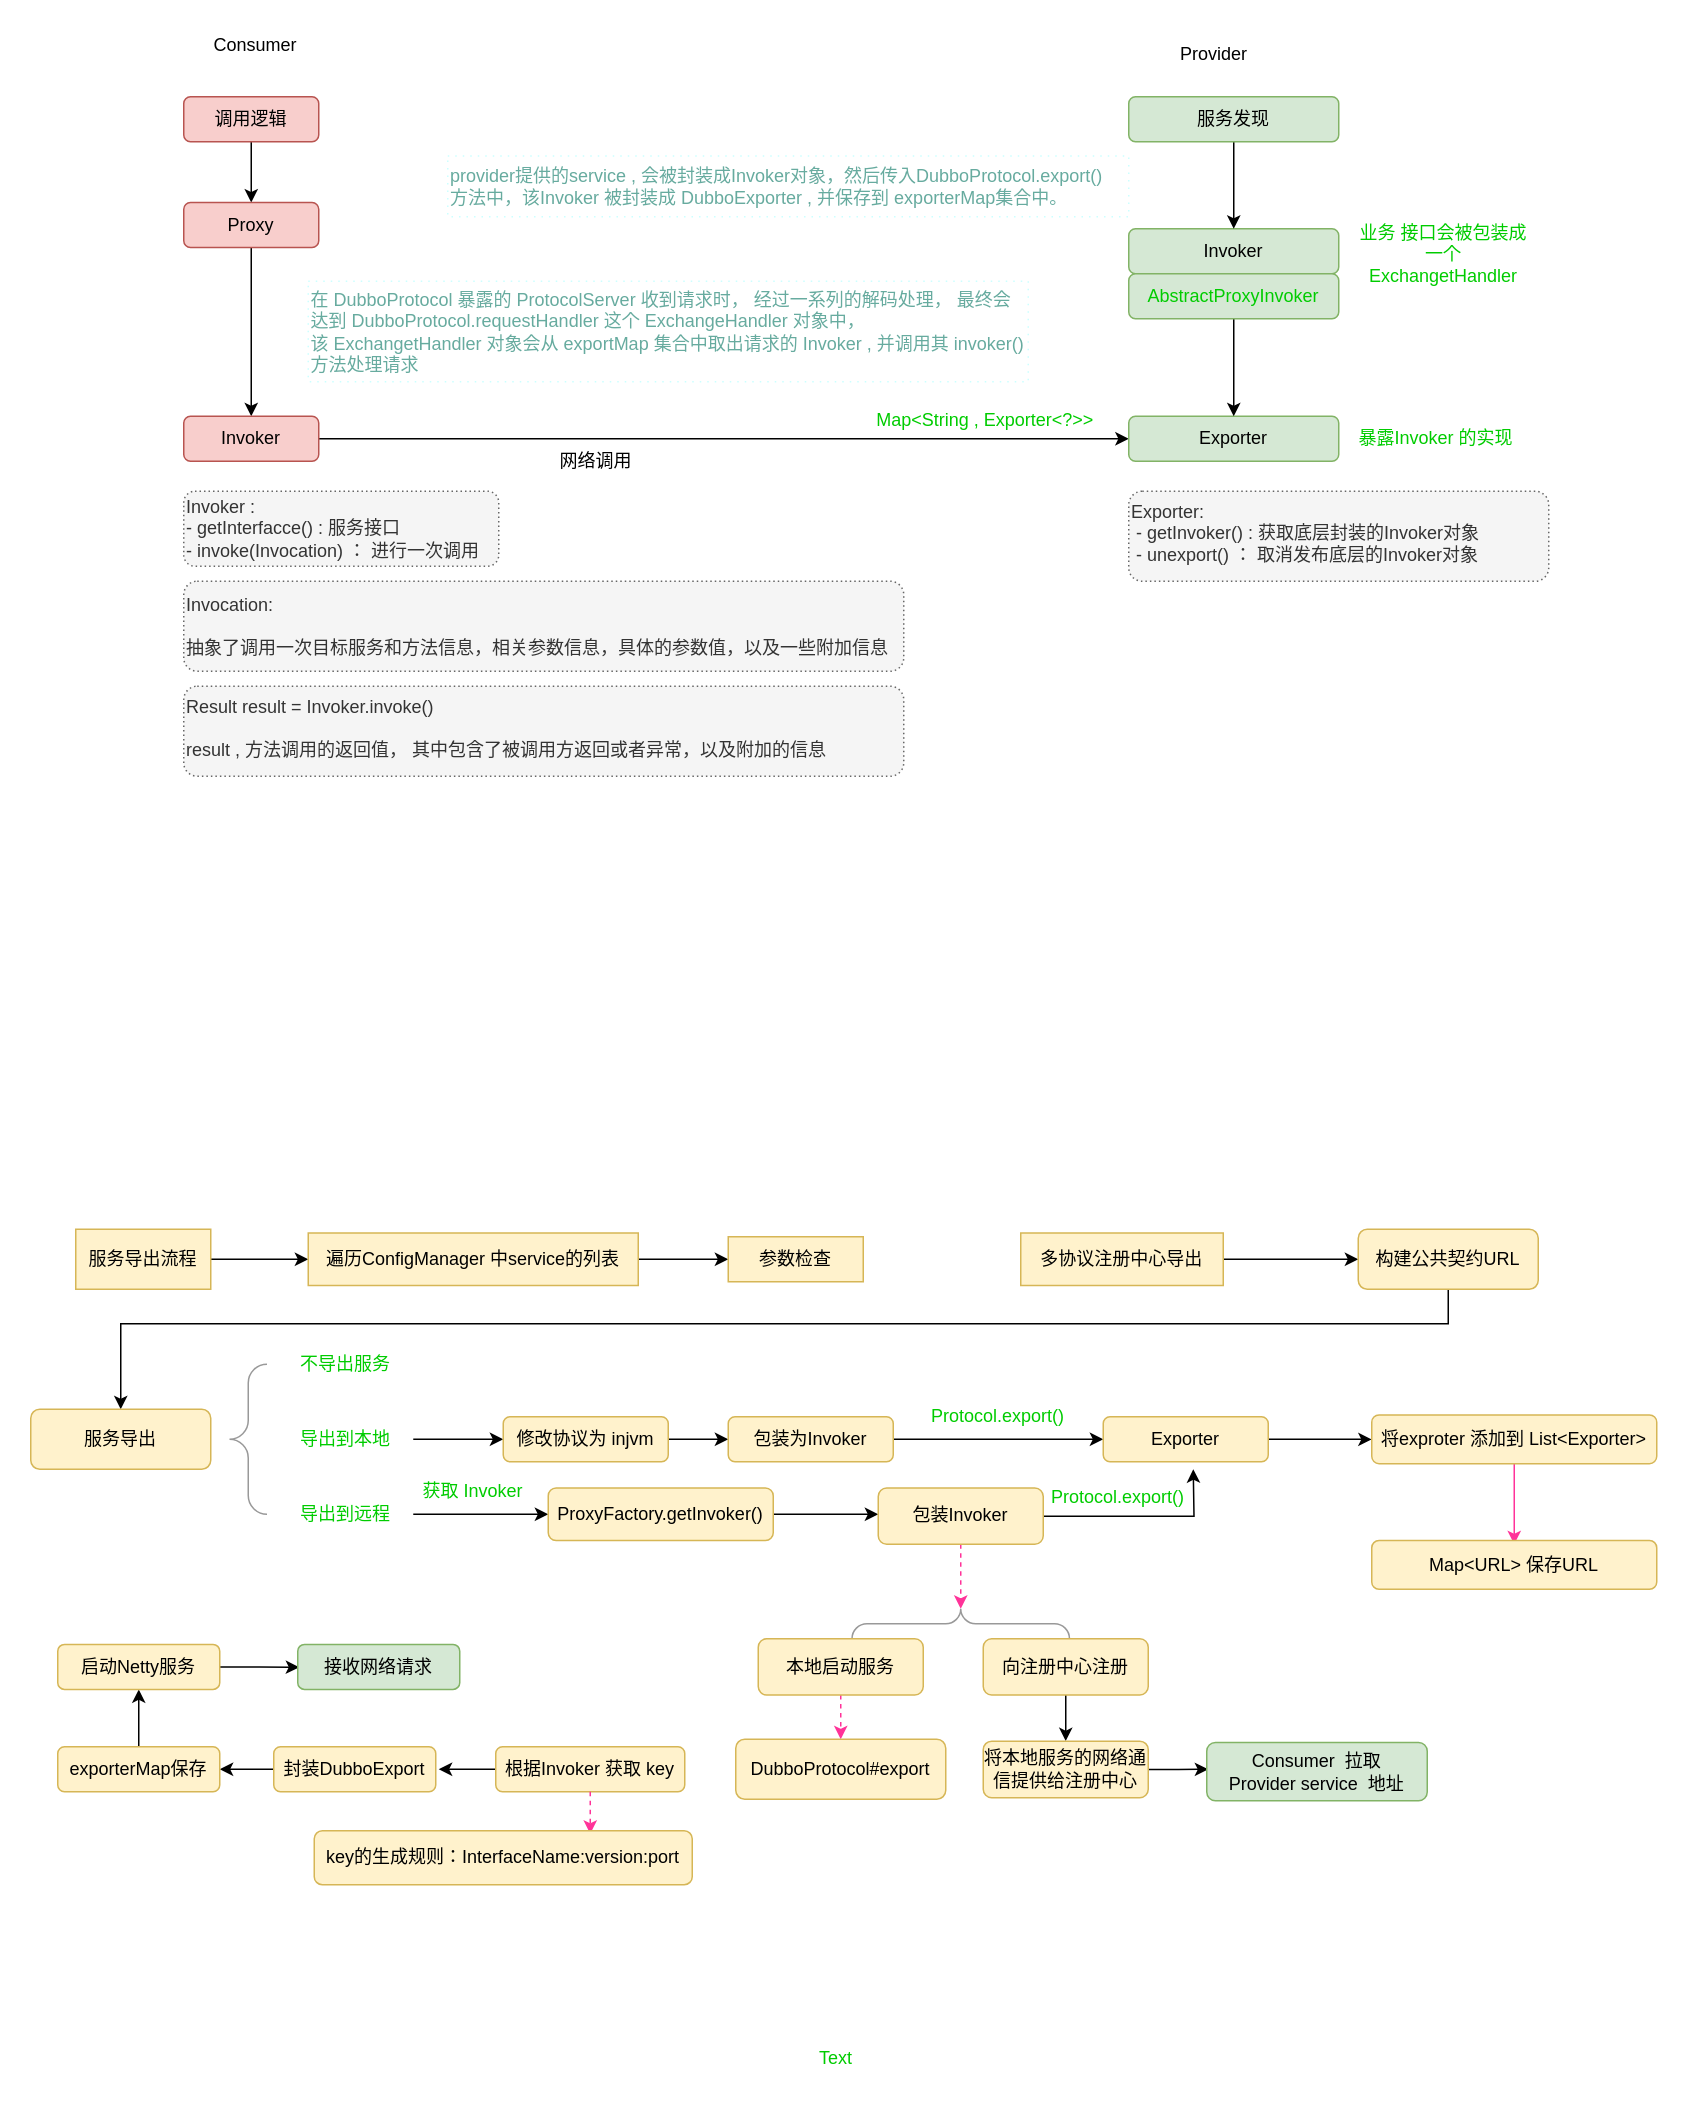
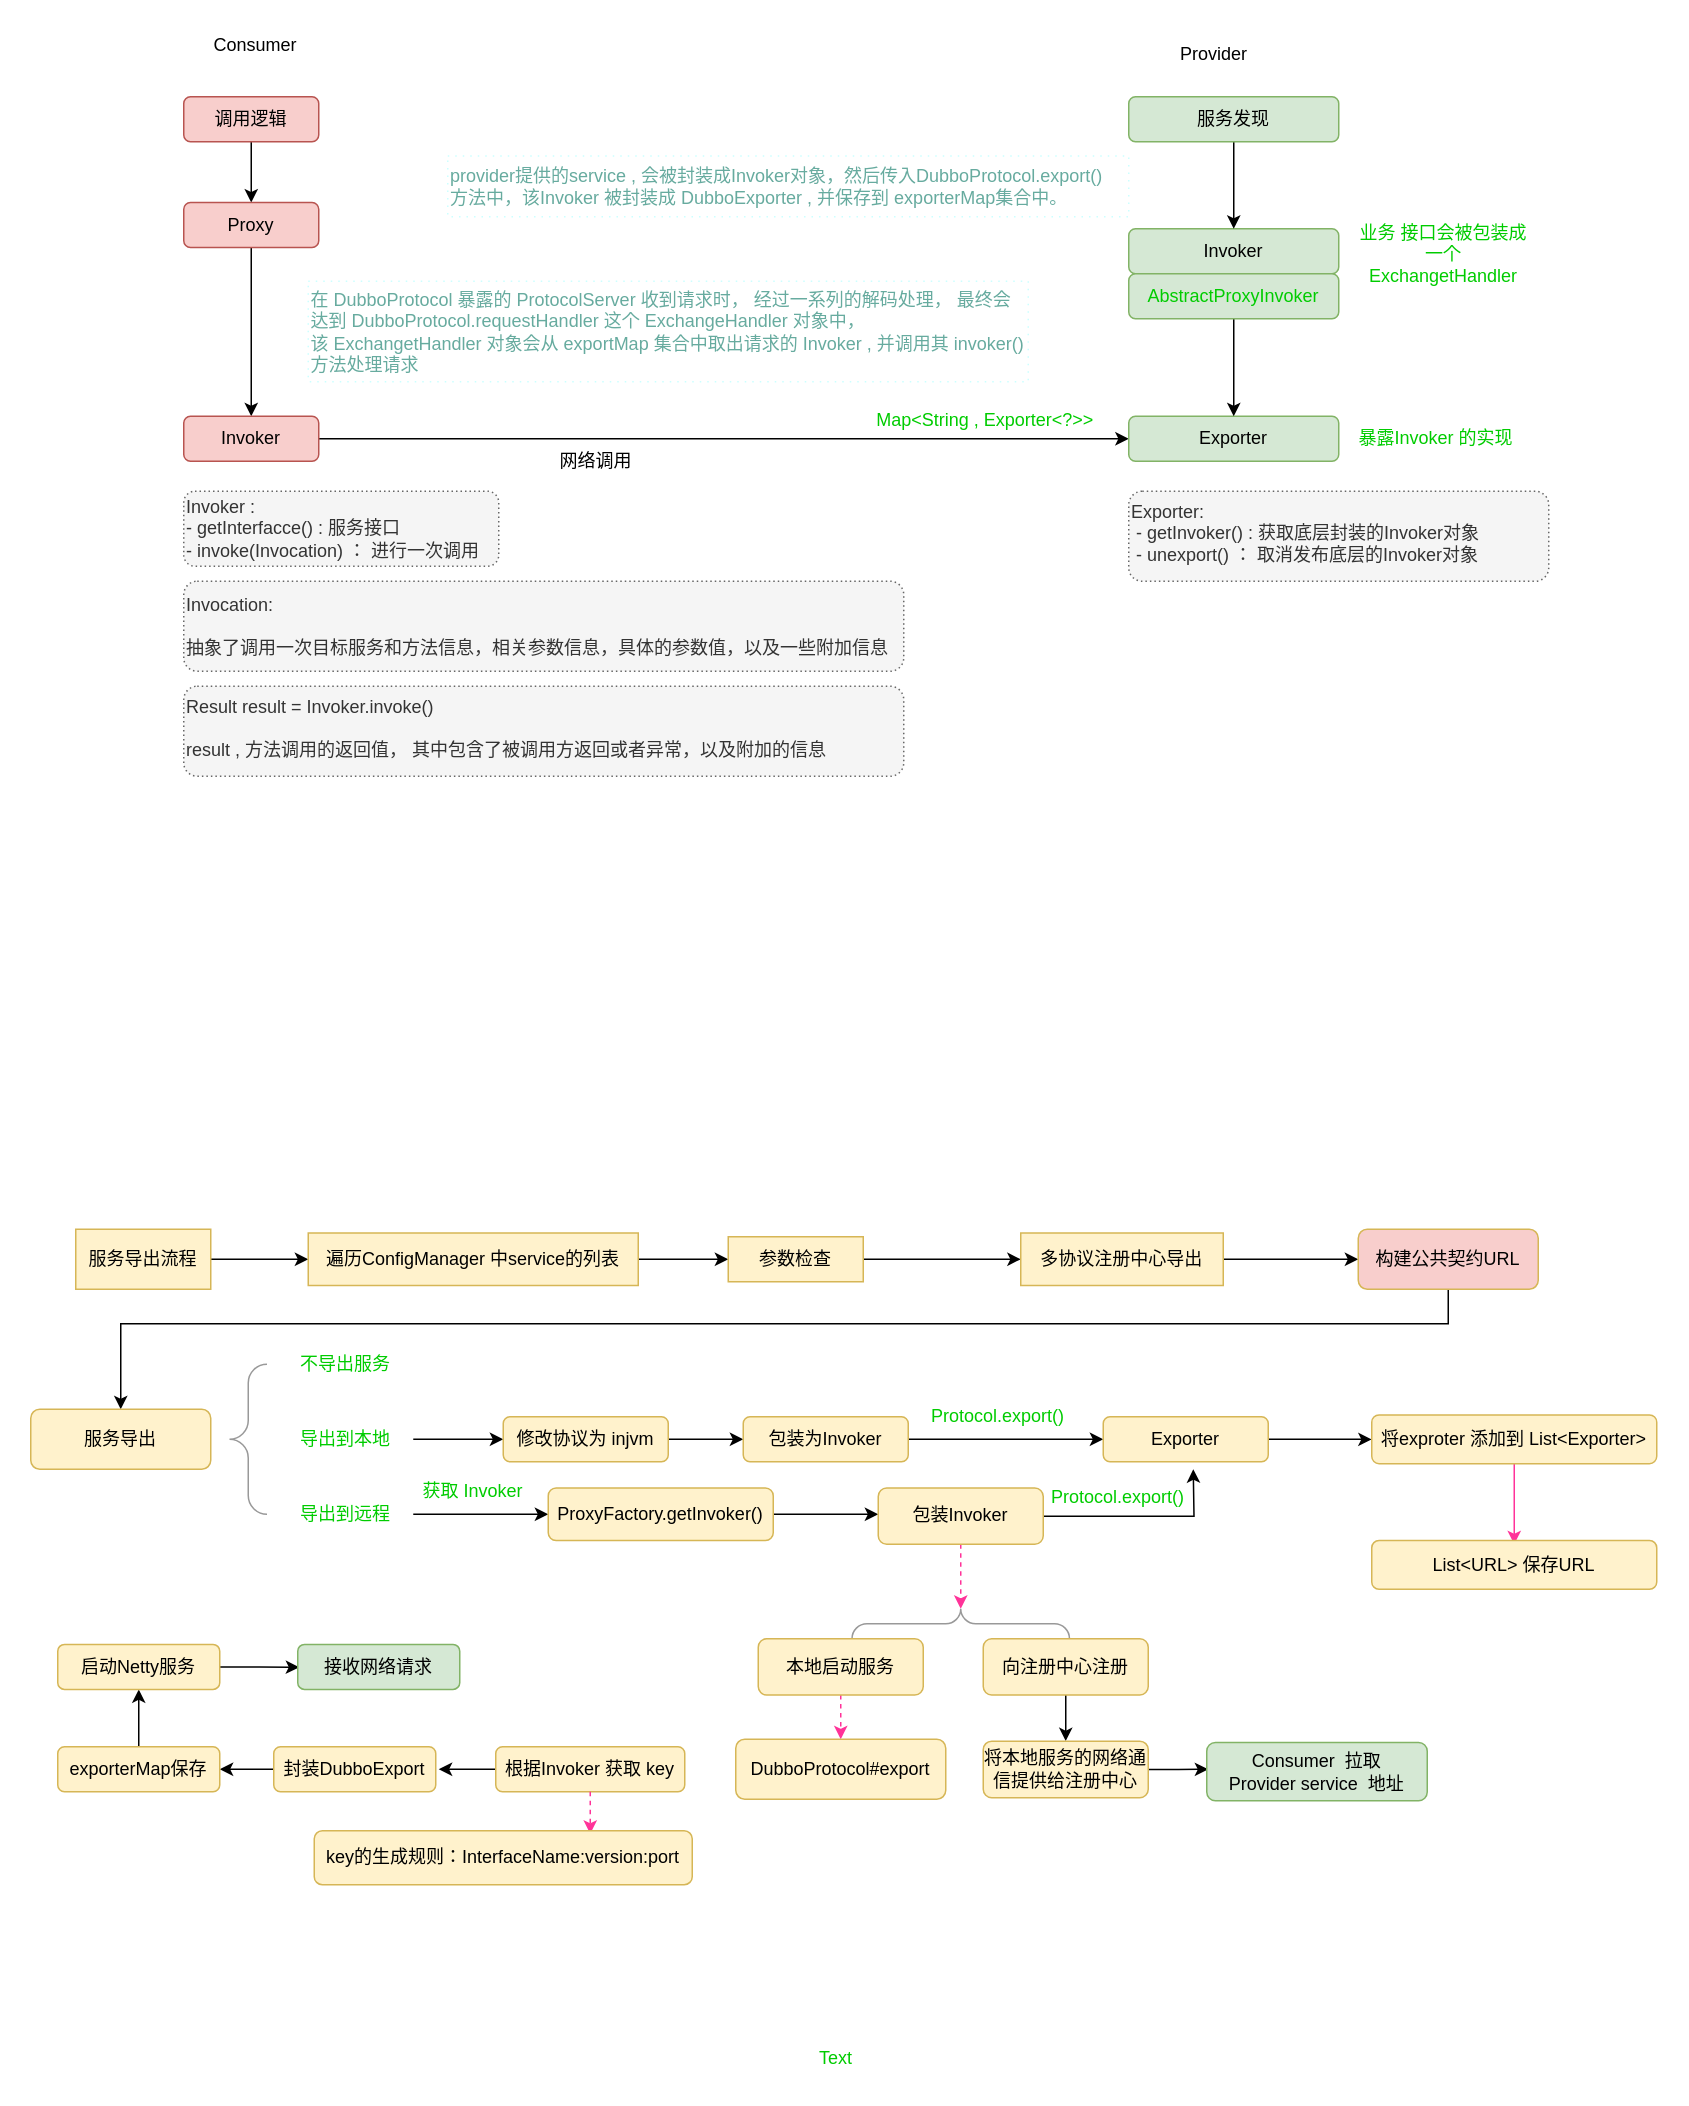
+ <mxCell id="27" style="edgeStyle=orthogonalEdgeStyle;rounded=0;orthogonalLoop=1;jettySize=auto;html=1;exitX=1;exitY=0.5;exitDx=0;exitDy=0;fontColor=#00CC00;entryX=0;entryY=0.5;entryDx=0;entryDy=0;" parent="1" source="28" target="30" edge="1"><mxGeometry relative="1" as="geometry"><mxPoint x="95" y="1089" as="targetPoint" /></mxGeometry></mxCell>
- <mxCell id="32" value="构建公共契约URL" style="rounded=1;whiteSpace=wrap;html=1;align=center;fillColor=#fff2cc;strokeColor=#d6b656;" parent="1" vertex="1"><mxGeometry x="905" y="819" width="120" height="40" as="geometry" /></mxCell>
+ <mxCell id="32" value="构建公共契约URL" style="rounded=1;whiteSpace=wrap;html=1;align=center;fillColor=#f8cecc;strokeColor=#d6b656;" parent="1" vertex="1"><mxGeometry x="905" y="819" width="120" height="40" as="geometry" /></mxCell>
- <mxCell id="43" value="包装为Invoker" style="rounded=1;whiteSpace=wrap;html=1;align=center;fillColor=#fff2cc;strokeColor=#d6b656;" parent="1" vertex="1"><mxGeometry x="485" y="944" width="110" height="30" as="geometry" /></mxCell>
+ <mxCell id="43" value="包装为Invoker" style="rounded=1;whiteSpace=wrap;html=1;align=center;fillColor=#fff2cc;strokeColor=#d6b656;" parent="1" vertex="1"><mxGeometry x="495" y="944" width="110" height="30" as="geometry" /></mxCell>
- <mxCell id="62" value="Map&amp;lt;URL&amp;gt; 保存URL" style="rounded=1;whiteSpace=wrap;html=1;align=center;fillColor=#fff2cc;strokeColor=#d6b656;" parent="1" vertex="1"><mxGeometry x="914" y="1026.5" width="190" height="32.5" as="geometry" /></mxCell>
+ <mxCell id="62" value="List&amp;lt;URL&amp;gt; 保存URL" style="rounded=1;whiteSpace=wrap;html=1;align=center;fillColor=#fff2cc;strokeColor=#d6b656;" parent="1" vertex="1"><mxGeometry x="914" y="1026.5" width="190" height="32.5" as="geometry" /></mxCell>
